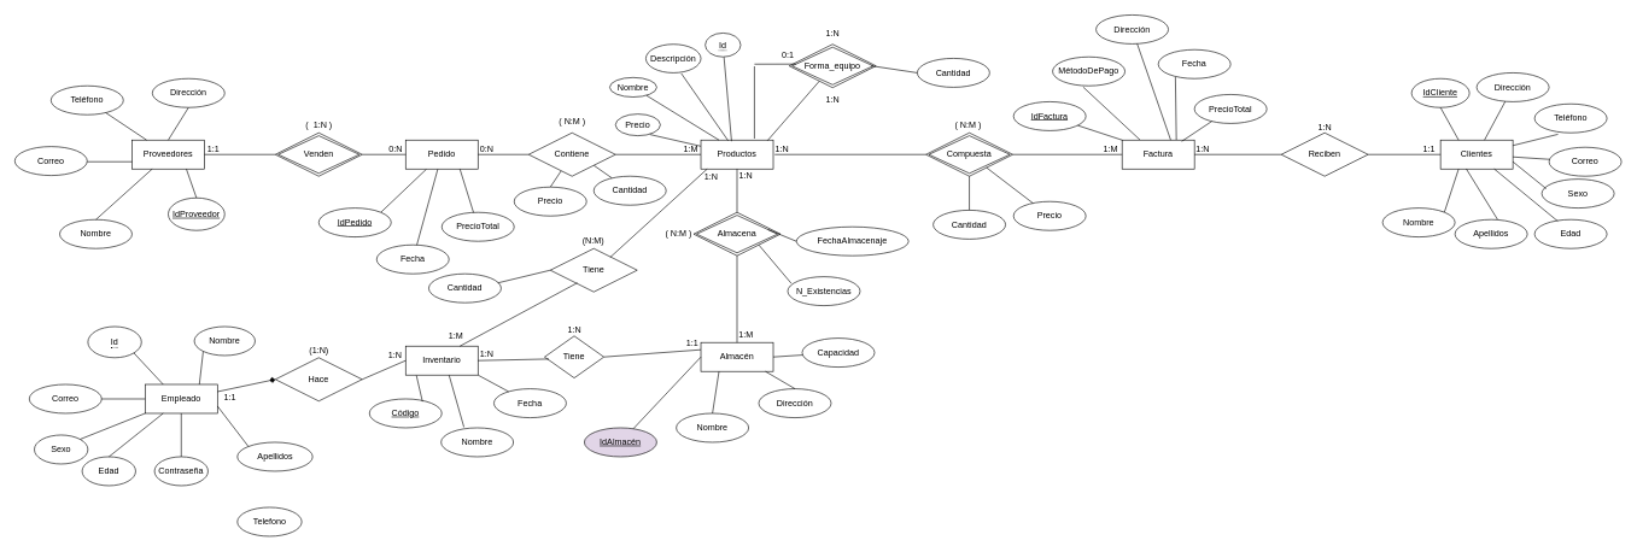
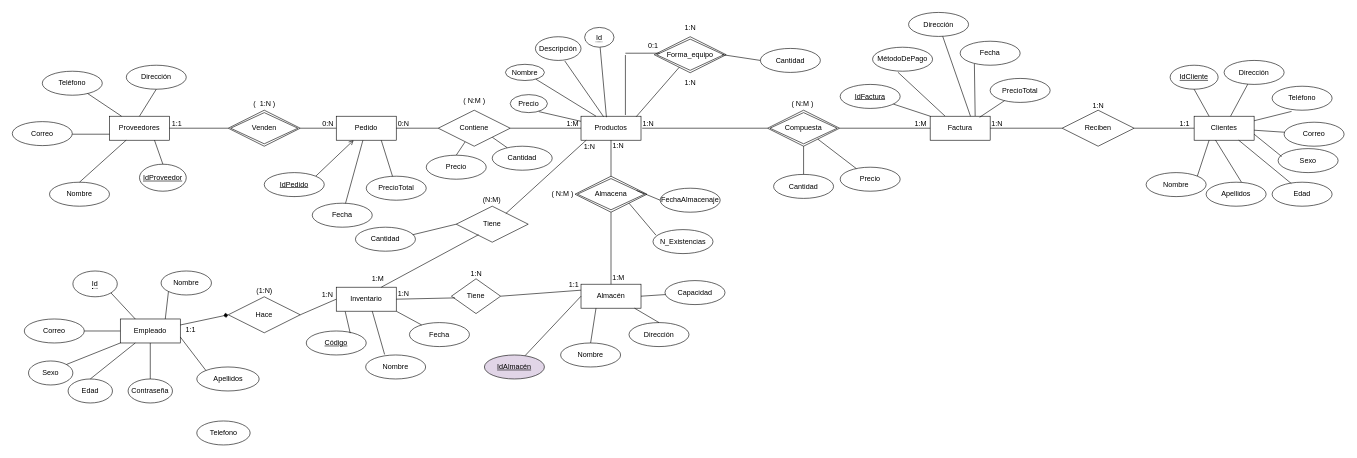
- <mxCell id="28" value="" style="endArrow=none;html=1;rounded=0;exitX=0.5;exitY=1;exitDx=0;exitDy=0;" parent="1" source="29" target="87" edge="1"><mxGeometry relative="1" as="geometry"><mxPoint x="758" y="117" as="sourcePoint" /><mxPoint x="888" y="337" as="targetPoint" /></mxGeometry></mxCell>
+ <mxCell id="28" value="" style="endArrow=open;html=1;rounded=0;exitX=0.5;exitY=1;exitDx=0;exitDy=0;" parent="1" source="29" target="87" edge="1"><mxGeometry relative="1" as="geometry"><mxPoint x="758" y="117" as="sourcePoint" /><mxPoint x="888" y="337" as="targetPoint" /></mxGeometry></mxCell>
- <mxCell id="40" value="FechaAlmacenaje" style="ellipse;whiteSpace=wrap;html=1;align=center;" parent="1" vertex="1"><mxGeometry x="1100" y="313" width="155" height="40" as="geometry" /></mxCell>
+ <mxCell id="40" value="FechaAlmacenaje" style="ellipse;whiteSpace=wrap;html=1;align=center;" parent="1" vertex="1"><mxGeometry x="1100" y="313" width="100" height="40" as="geometry" /></mxCell>
